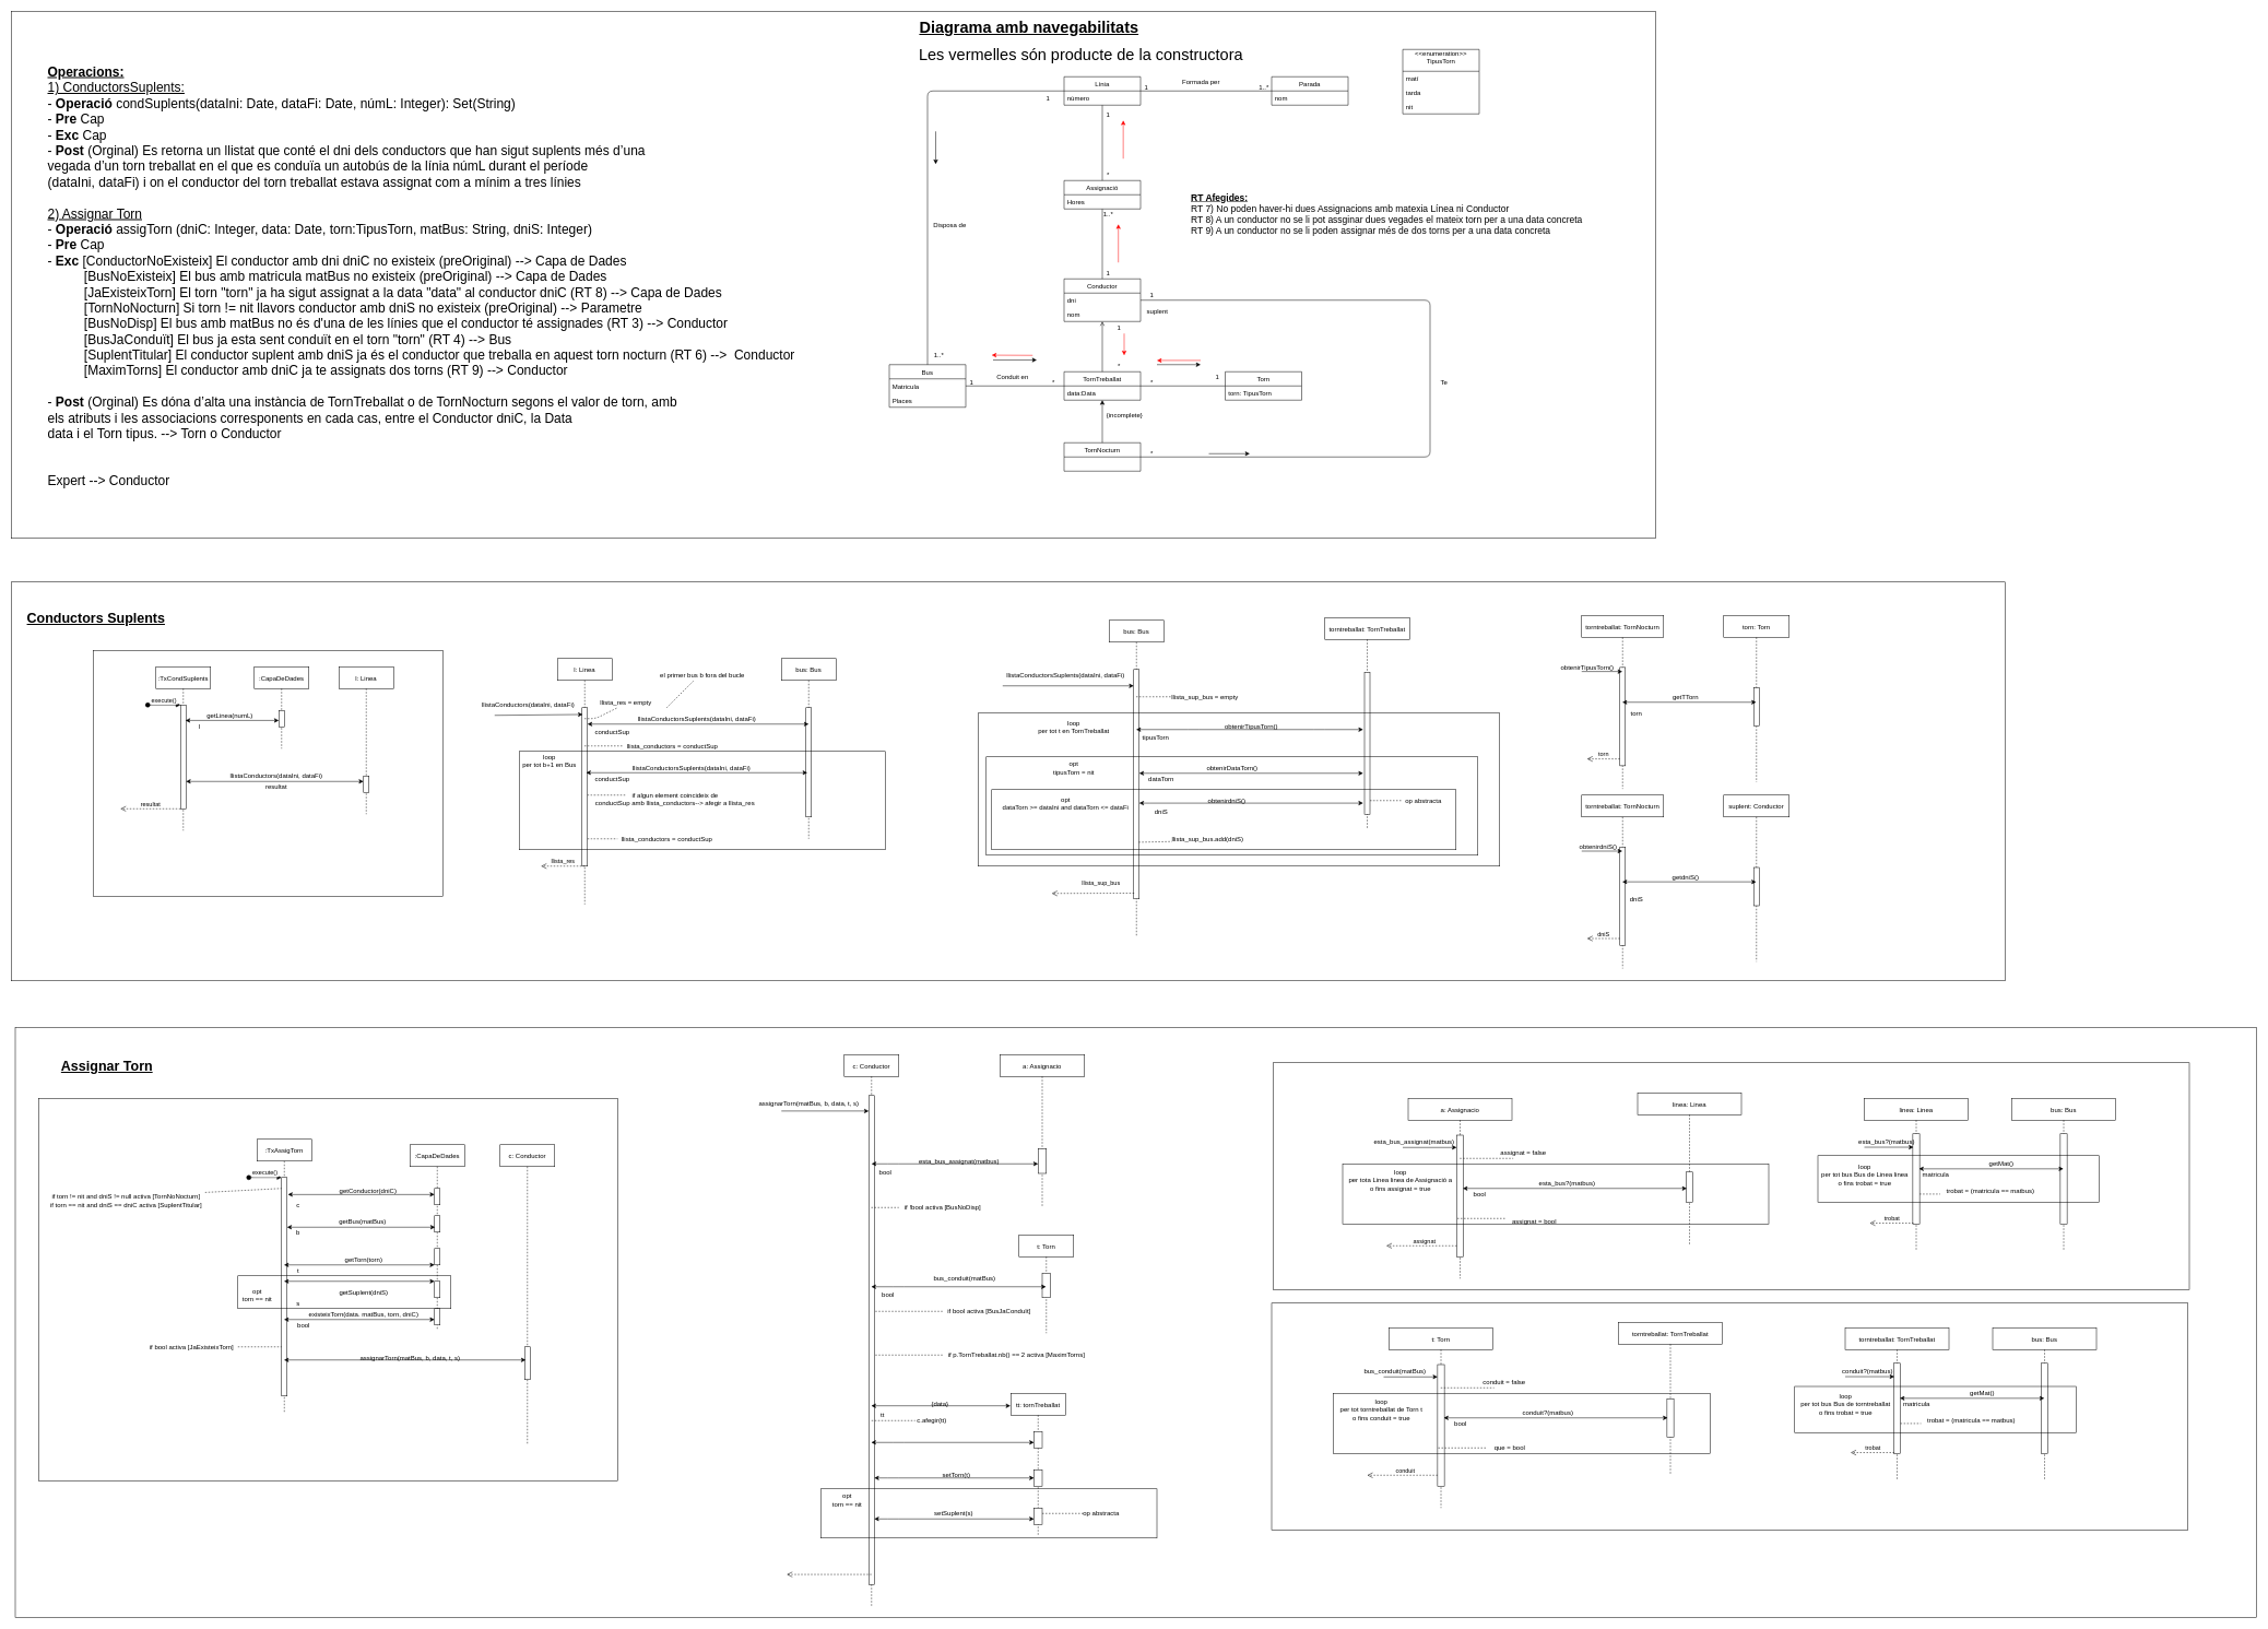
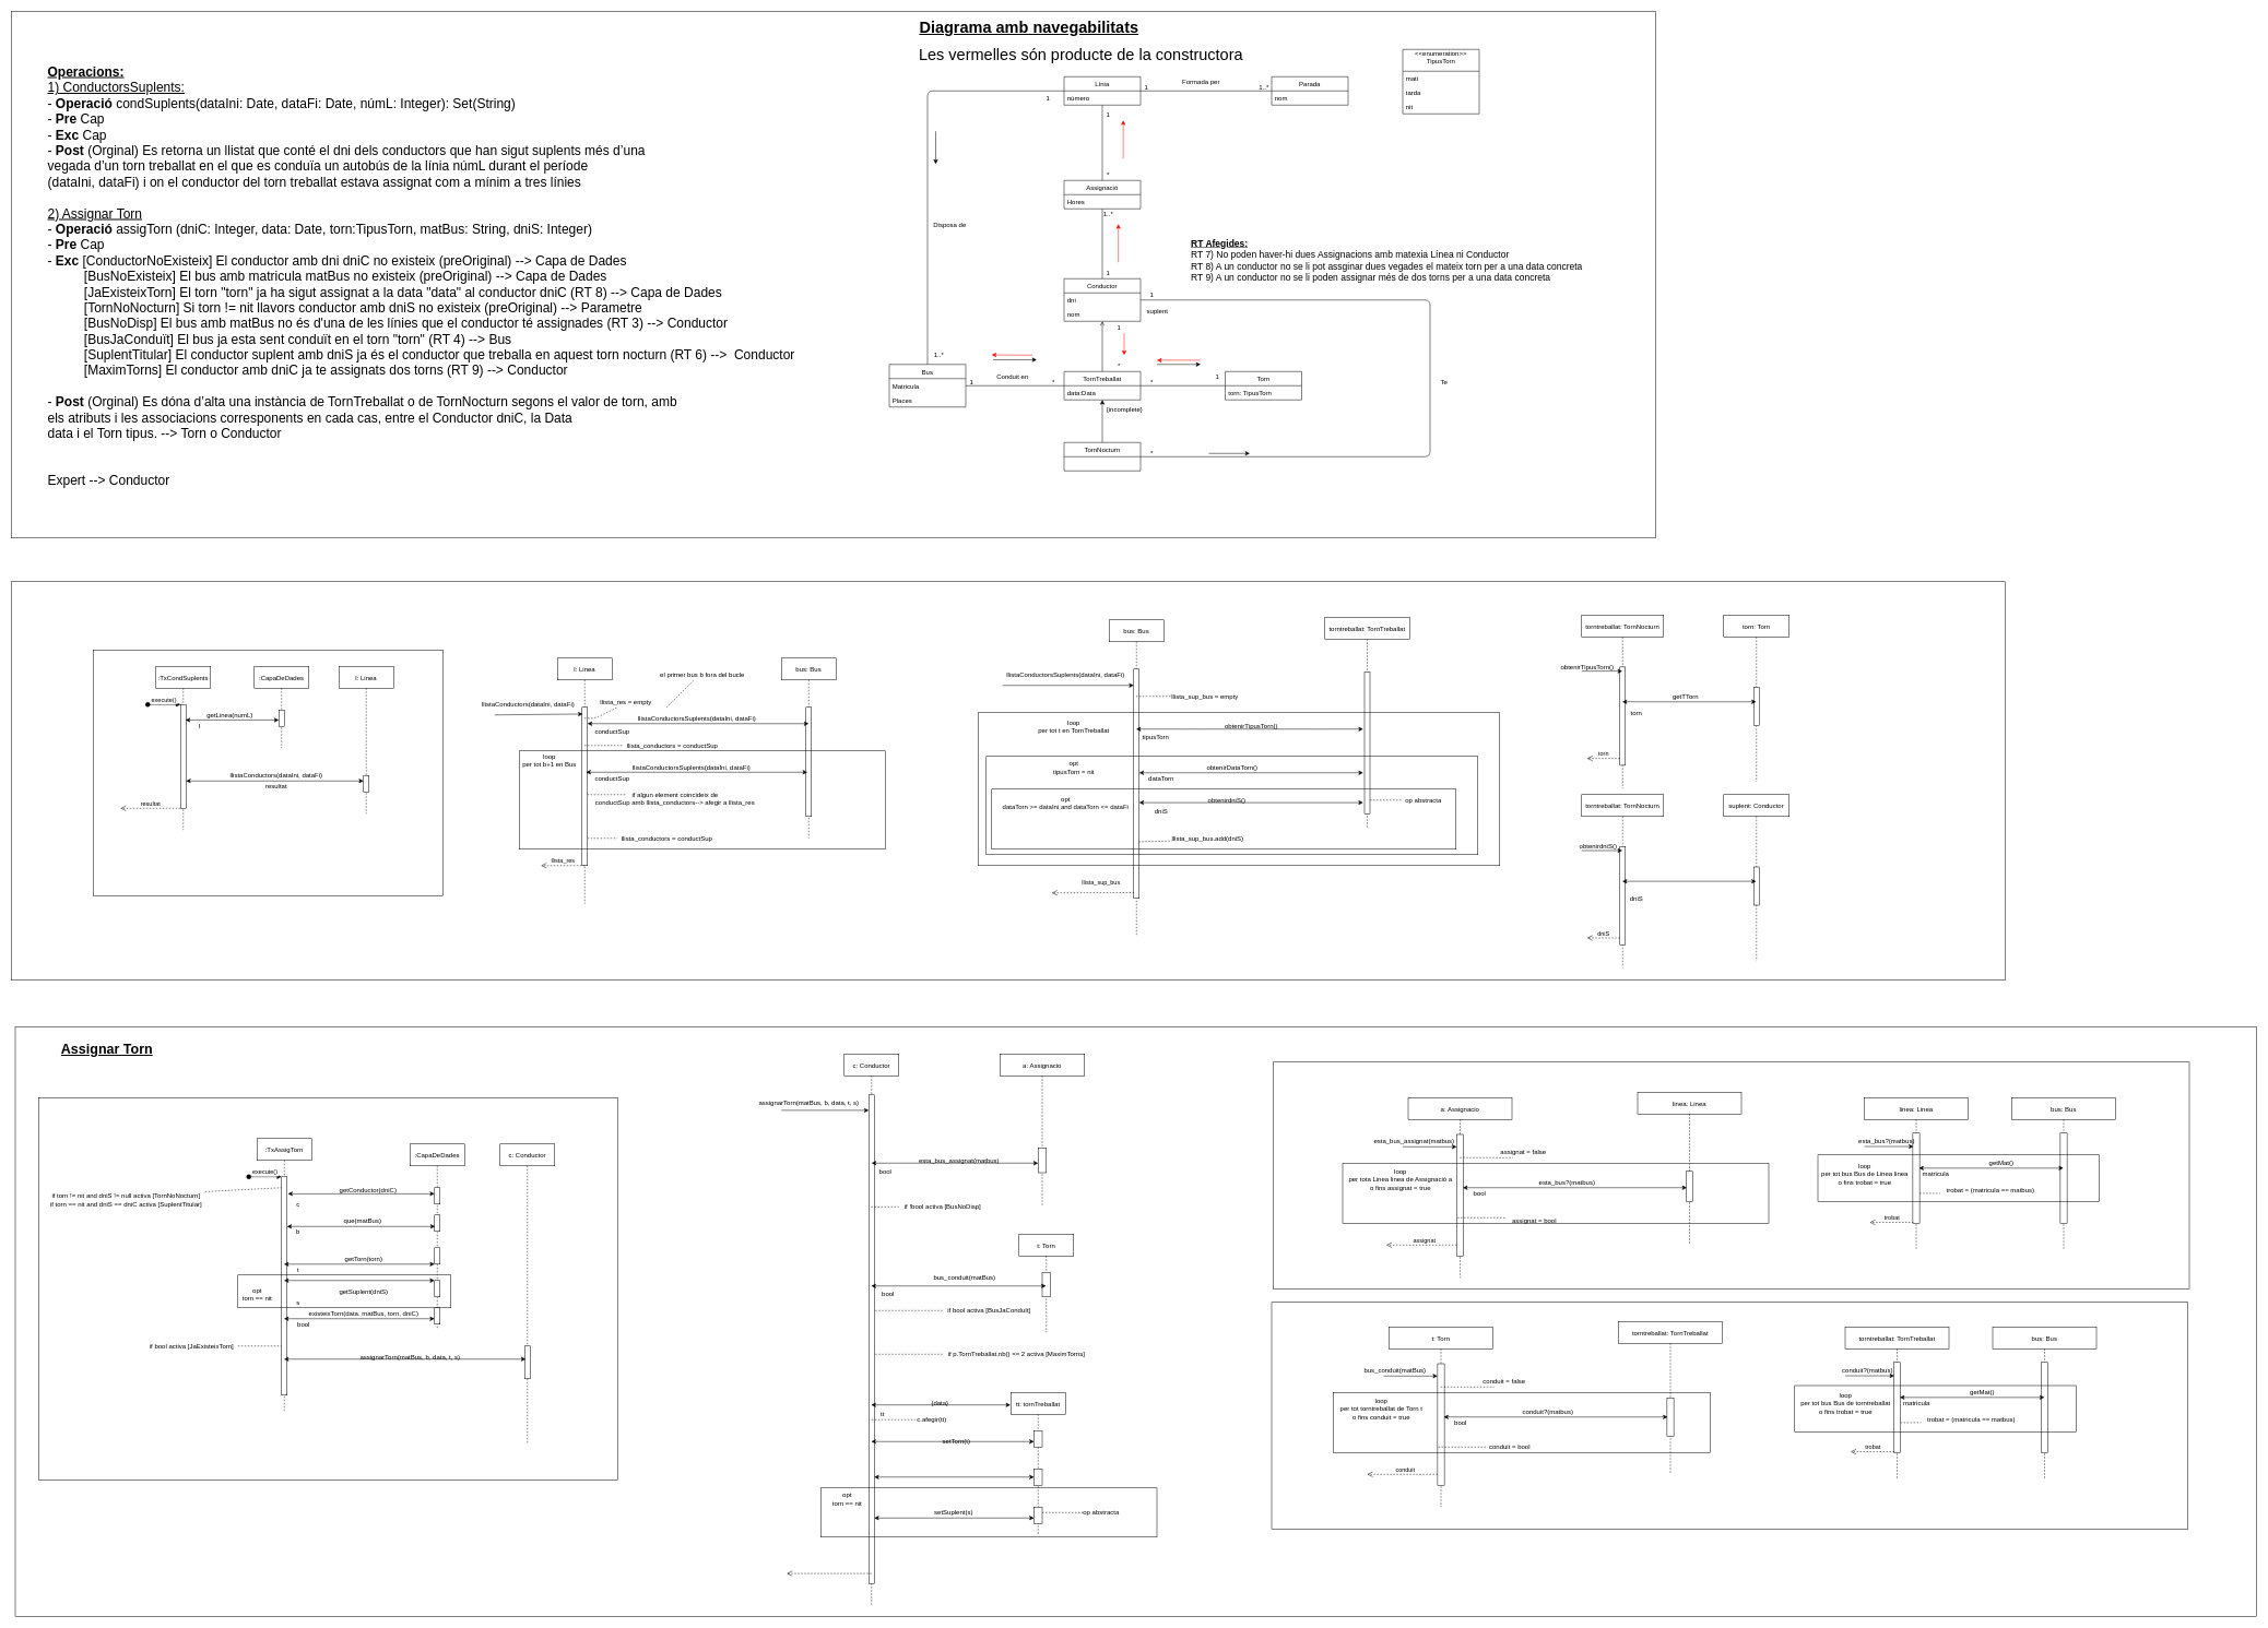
- <mxCell id="31" value="&lt;div style=&quot;font-size: 17px&quot;&gt;&lt;b&gt;&lt;u style=&quot;font-size: 17px&quot;&gt;RT Afegides:&lt;/u&gt;&lt;/b&gt;&lt;/div&gt;&lt;div style=&quot;font-size: 17px&quot;&gt;RT 7) No poden haver-hi dues Assignacions amb matexia Línea ni Conductor&lt;br style=&quot;font-size: 17px&quot;&gt;&lt;/div&gt;&lt;div style=&quot;font-size: 17px&quot;&gt;RT 8) A un conductor no se li pot assginar dues vegades el mateix torn per a una data concreta&lt;br style=&quot;font-size: 17px&quot;&gt;&lt;/div&gt;&lt;div style=&quot;font-size: 17px&quot;&gt;RT 9) A un conductor no se li poden assignar més de dos torns per a una data concreta&lt;br style=&quot;font-size: 17px&quot;&gt;&lt;u style=&quot;font-size: 17px&quot;&gt;&lt;/u&gt;&lt;/div&gt;" style="text;html=1;align=left;verticalAlign=middle;resizable=0;points=[];autosize=1;strokeColor=none;fontSize=17;" parent="1" vertex="1"><mxGeometry x="2177.5" y="347" width="730" height="90" as="geometry" /></mxCell>
+ <mxCell id="31" value="&lt;div style=&quot;font-size: 17px&quot;&gt;&lt;b&gt;&lt;u style=&quot;font-size: 17px&quot;&gt;RT Afegides:&lt;/u&gt;&lt;/b&gt;&lt;/div&gt;&lt;div style=&quot;font-size: 17px&quot;&gt;RT 7) No poden haver-hi dues Assignacions amb matexia Línea ni Conductor&lt;br style=&quot;font-size: 17px&quot;&gt;&lt;/div&gt;&lt;div style=&quot;font-size: 17px&quot;&gt;RT 8) A un conductor no se li pot assginar dues vegades el mateix torn per a una data concreta&lt;br style=&quot;font-size: 17px&quot;&gt;&lt;/div&gt;&lt;div style=&quot;font-size: 17px&quot;&gt;RT 9) A un conductor no se li poden assignar més de dos torns per a una data concreta&lt;br style=&quot;font-size: 17px&quot;&gt;&lt;u style=&quot;font-size: 17px&quot;&gt;&lt;/u&gt;&lt;/div&gt;" style="text;html=1;align=left;verticalAlign=middle;resizable=0;points=[];autosize=1;strokeColor=none;fontSize=17;" parent="1" vertex="1"><mxGeometry x="2177.5" y="432" width="730" height="90" as="geometry" /></mxCell>
- <mxCell id="49" value="{incomplete}" style="text;html=1;align=center;verticalAlign=middle;resizable=0;points=[];autosize=1;strokeColor=none;" parent="1" vertex="1"><mxGeometry x="2017.5" y="750" width="80" height="20" as="geometry" /></mxCell>
+ <mxCell id="49" value="{incomplete}" style="text;html=1;align=center;verticalAlign=middle;resizable=0;points=[];autosize=1;strokeColor=none;" parent="1" vertex="1"><mxGeometry x="2017.5" y="740" width="80" height="20" as="geometry" /></mxCell>
- <mxCell id="139" value="Conductors Suplents" style="text;html=1;align=center;verticalAlign=middle;resizable=0;points=[];autosize=1;strokeColor=none;fontStyle=5;fontSize=25;" parent="1" vertex="1"><mxGeometry x="40" y="1110" width="270" height="40" as="geometry" /></mxCell>
- <mxCell id="130" value="getdniS()" style="text;html=1;align=center;verticalAlign=middle;resizable=0;points=[];autosize=1;strokeColor=none;" parent="1" vertex="1"><mxGeometry x="3055" y="1595" width="60" height="20" as="geometry" /></mxCell>
- <mxCell id="294" value="Assignar Torn" style="text;html=1;align=center;verticalAlign=middle;resizable=0;points=[];autosize=1;strokeColor=none;fontStyle=5;fontSize=25;" parent="1" vertex="1"><mxGeometry x="105" y="1930" width="180" height="40" as="geometry" /></mxCell>
+ <mxCell id="294" value="Assignar Torn" style="text;html=1;align=center;verticalAlign=middle;resizable=0;points=[];autosize=1;strokeColor=none;fontStyle=5;fontSize=25;" parent="1" vertex="1"><mxGeometry x="105" y="1900" width="180" height="40" as="geometry" /></mxCell>
- <mxCell id="263" value="getBus(matBus)" style="text;html=1;align=center;verticalAlign=middle;resizable=0;points=[];autosize=1;strokeColor=none;" parent="1" vertex="1"><mxGeometry x="612.5" y="2225" width="100" height="20" as="geometry" /></mxCell>
+ <mxCell id="263" value="que(matBus)" style="text;html=1;align=center;verticalAlign=middle;resizable=0;points=[];autosize=1;strokeColor=none;" parent="1" vertex="1"><mxGeometry x="612.5" y="2225" width="100" height="20" as="geometry" /></mxCell>
- <mxCell id="237" value="que = bool" style="text;html=1;align=center;verticalAlign=middle;resizable=0;points=[];autosize=1;strokeColor=none;fontColor=#000000;" parent="1" vertex="1"><mxGeometry x="2717.5" y="2640" width="90" height="20" as="geometry" /></mxCell>
+ <mxCell id="237" value="conduit = bool" style="text;html=1;align=center;verticalAlign=middle;resizable=0;points=[];autosize=1;strokeColor=none;fontColor=#000000;" parent="1" vertex="1"><mxGeometry x="2717.5" y="2640" width="90" height="20" as="geometry" /></mxCell>
- <mxCell id="193" value="setTorn(t)" style="text;html=1;align=center;verticalAlign=middle;resizable=0;points=[];autosize=1;strokeColor=none;fontSize=12;" parent="1" vertex="1"><mxGeometry x="1715" y="2690" width="70" height="20" as="geometry" /></mxCell>
+ <mxCell id="193" value="setTorn(t)" style="text;html=1;align=center;verticalAlign=middle;resizable=0;points=[];autosize=1;strokeColor=none;fontSize=12;" parent="1" vertex="1"><mxGeometry x="1715" y="2630" width="70" height="20" as="geometry" /></mxCell>
